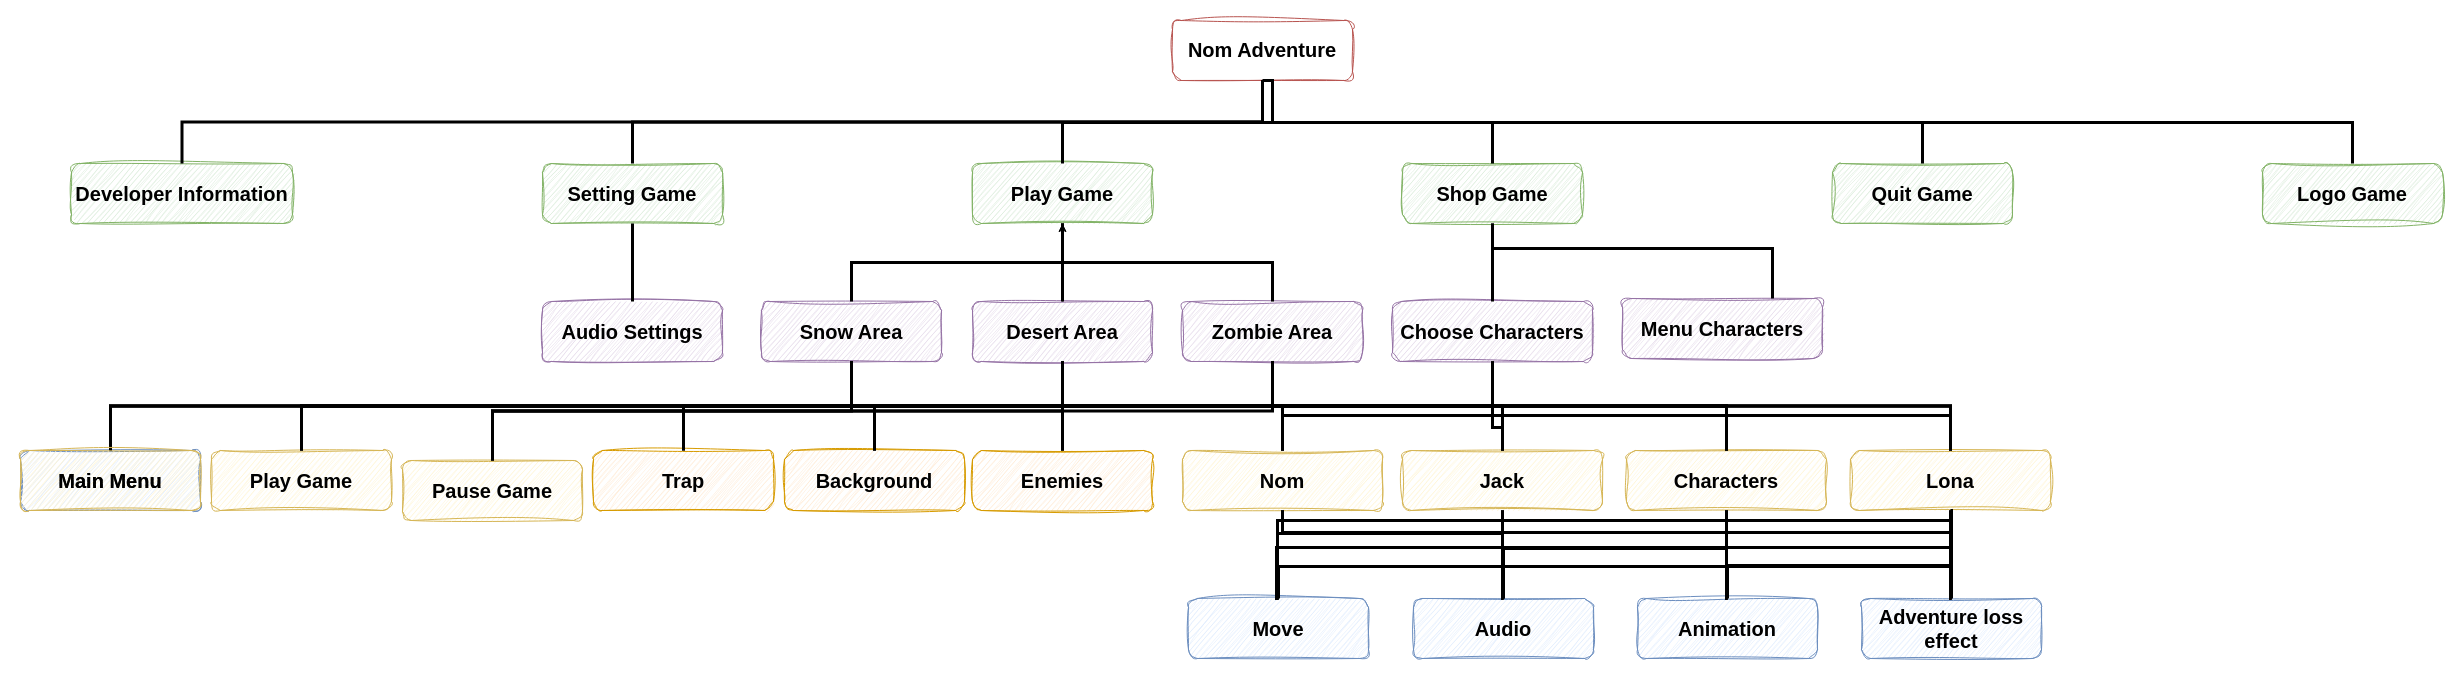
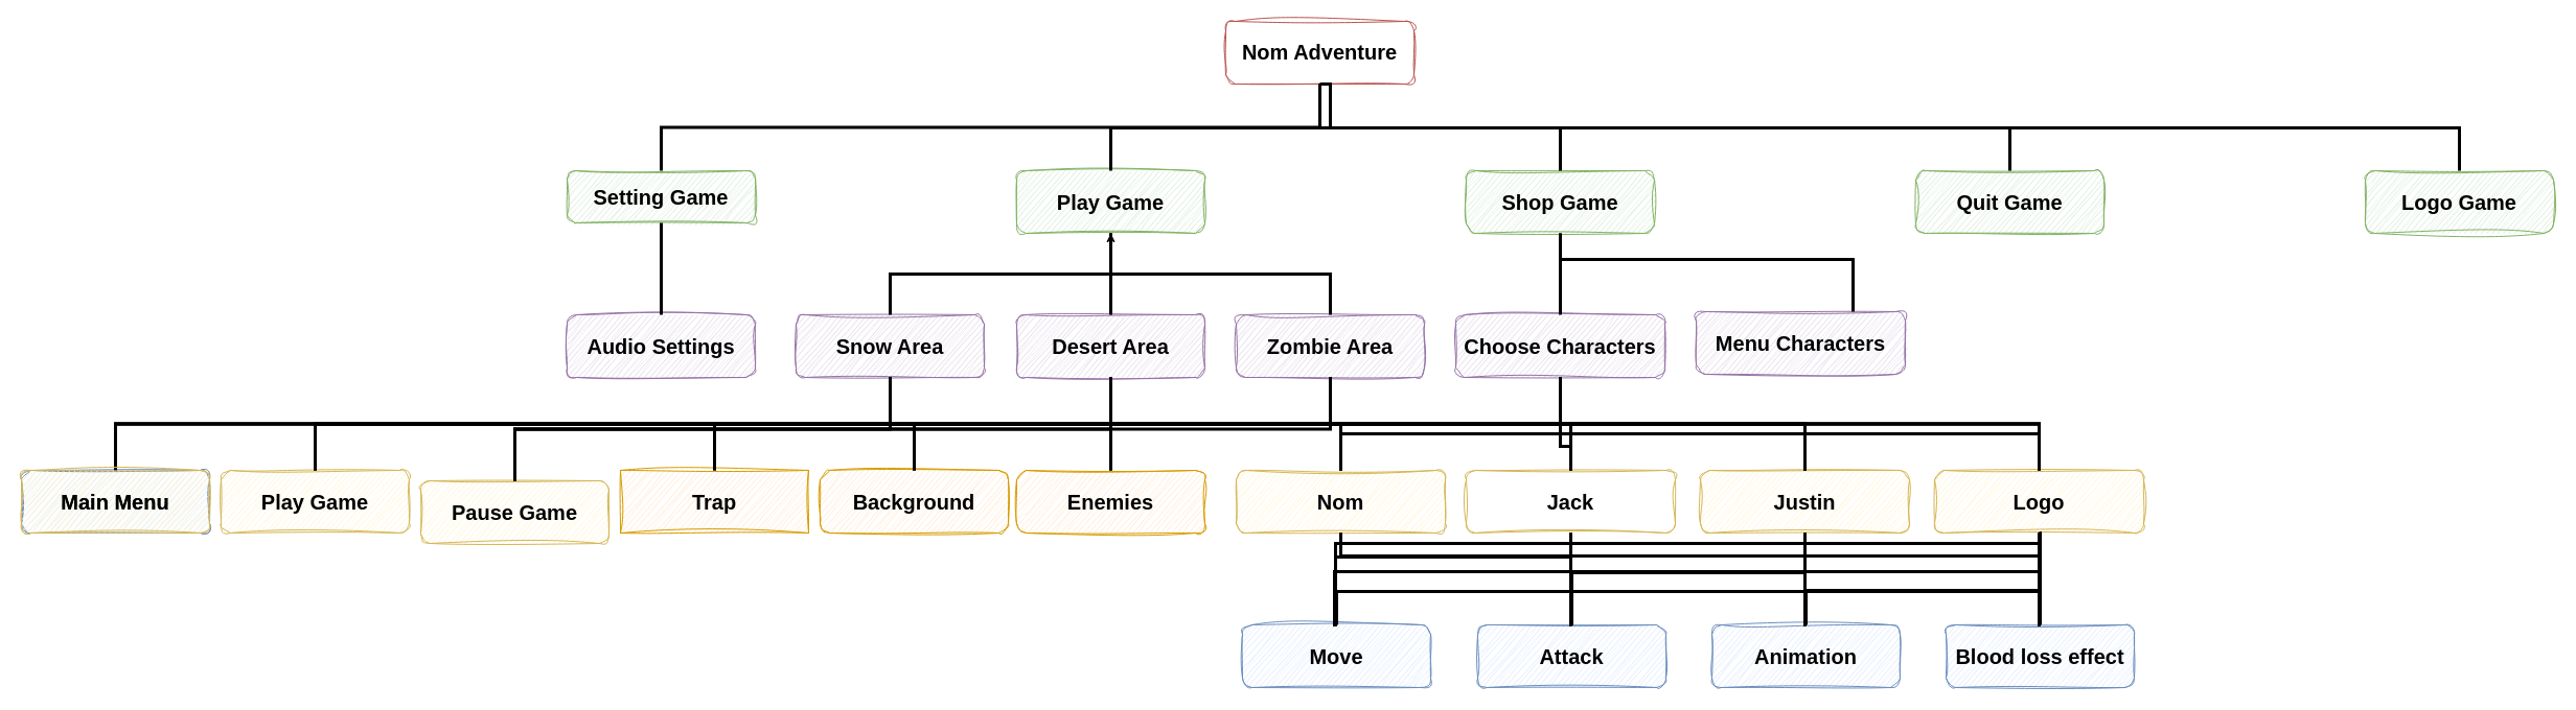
- <mxCell id="28" value="" style="endArrow=none;html=1;rounded=0;strokeWidth=3;entryX=0.5;entryY=1;entryDx=0;entryDy=0;exitX=0.5;exitY=0;exitDx=0;exitDy=0;edgeStyle=orthogonalEdgeStyle;" edge="1" parent="1" source="9" target="2"><mxGeometry width="50" height="50" relative="1" as="geometry"><mxPoint x="550" y="125" as="sourcePoint" /><mxPoint x="600" y="75" as="targetPoint" /></mxGeometry></mxCell>
- <mxCell id="9" value="&lt;b&gt;&lt;font style=&quot;font-size: 20px;&quot;&gt;Developer Information&lt;/font&gt;&lt;/b&gt;" style="rounded=1;whiteSpace=wrap;html=1;fontSize=15;fillColor=#d5e8d4;strokeColor=#82b366;sketch=1;curveFitting=1;jiggle=2;" parent="1" vertex="1"><mxGeometry x="71" y="163" width="221" height="60" as="geometry" /></mxCell>
- <mxCell id="21" value="&lt;b&gt;&lt;font style=&quot;font-size: 20px;&quot;&gt;Setting Game&lt;/font&gt;&lt;/b&gt;" style="rounded=1;whiteSpace=wrap;html=1;fontSize=15;fillColor=#d5e8d4;strokeColor=#82b366;sketch=1;curveFitting=1;jiggle=2;perimeterSpacing=0;" parent="1" vertex="1"><mxGeometry x="542" y="163" width="180" height="60" as="geometry" /></mxCell>
+ <mxCell id="21" value="&lt;b&gt;&lt;font style=&quot;font-size: 20px;&quot;&gt;Setting Game&lt;/font&gt;&lt;/b&gt;" style="rounded=1;whiteSpace=wrap;html=1;fontSize=15;fillColor=#d5e8d4;strokeColor=#82b366;sketch=1;curveFitting=1;jiggle=2;perimeterSpacing=0;" parent="1" vertex="1"><mxGeometry x="542" y="163" width="180" height="50" as="geometry" /></mxCell>
- <mxCell id="13" value="&lt;b&gt;&lt;font style=&quot;font-size: 20px;&quot;&gt;Trap&lt;/font&gt;&lt;/b&gt;" style="rounded=1;whiteSpace=wrap;html=1;fontSize=15;fillColor=#ffe6cc;strokeColor=#d79b00;sketch=1;curveFitting=1;jiggle=2;" parent="1" vertex="1"><mxGeometry x="593" y="450" width="180" height="60" as="geometry" /></mxCell>
+ <mxCell id="13" value="&lt;b&gt;&lt;font style=&quot;font-size: 20px;&quot;&gt;Trap&lt;/font&gt;&lt;/b&gt;" style="whiteSpace=wrap;html=1;fontSize=15;fillColor=#ffe6cc;strokeColor=#d79b00;sketch=1;curveFitting=1;jiggle=2;rounded=0;" parent="1" vertex="1"><mxGeometry x="593" y="450" width="180" height="60" as="geometry" /></mxCell>
- <mxCell id="25" value="&lt;b&gt;&lt;font style=&quot;font-size: 20px;&quot;&gt;Jack&lt;/font&gt;&lt;/b&gt;" style="rounded=1;whiteSpace=wrap;html=1;fontSize=15;fillColor=#fff2cc;strokeColor=#d6b656;sketch=1;curveFitting=1;jiggle=2;" parent="1" vertex="1"><mxGeometry x="1402" y="450" width="200" height="60" as="geometry" /></mxCell>
+ <mxCell id="25" value="&lt;b&gt;&lt;font style=&quot;font-size: 20px;&quot;&gt;Jack&lt;/font&gt;&lt;/b&gt;" style="rounded=1;whiteSpace=wrap;html=1;fontSize=15;fillColor=#ffffff;strokeColor=#d6b656;sketch=1;curveFitting=1;jiggle=2;" parent="1" vertex="1"><mxGeometry x="1402" y="450" width="200" height="60" as="geometry" /></mxCell>
- <mxCell id="26" value="&lt;b&gt;&lt;font style=&quot;font-size: 20px;&quot;&gt;Characters&lt;/font&gt;&lt;/b&gt;" style="rounded=1;whiteSpace=wrap;html=1;fontSize=15;fillColor=#fff2cc;strokeColor=#d6b656;sketch=1;curveFitting=1;jiggle=2;" parent="1" vertex="1"><mxGeometry x="1626" y="450" width="200" height="60" as="geometry" /></mxCell>
+ <mxCell id="26" value="&lt;b&gt;&lt;font style=&quot;font-size: 20px;&quot;&gt;Justin&lt;/font&gt;&lt;/b&gt;" style="rounded=1;whiteSpace=wrap;html=1;fontSize=15;fillColor=#fff2cc;strokeColor=#d6b656;sketch=1;curveFitting=1;jiggle=2;" parent="1" vertex="1"><mxGeometry x="1626" y="450" width="200" height="60" as="geometry" /></mxCell>
- <mxCell id="27" value="&lt;b&gt;&lt;font style=&quot;font-size: 20px;&quot;&gt;Lona&lt;/font&gt;&lt;/b&gt;" style="rounded=1;whiteSpace=wrap;html=1;fontSize=15;fillColor=#fff2cc;strokeColor=#d6b656;sketch=1;curveFitting=1;jiggle=2;" parent="1" vertex="1"><mxGeometry x="1850" y="450" width="200" height="60" as="geometry" /></mxCell>
+ <mxCell id="27" value="&lt;b&gt;&lt;font style=&quot;font-size: 20px;&quot;&gt;Logo&lt;/font&gt;&lt;/b&gt;" style="rounded=1;whiteSpace=wrap;html=1;fontSize=15;fillColor=#fff2cc;strokeColor=#d6b656;sketch=1;curveFitting=1;jiggle=2;" parent="1" vertex="1"><mxGeometry x="1850" y="450" width="200" height="60" as="geometry" /></mxCell>
- <mxCell id="17" value="&lt;b&gt;&lt;font style=&quot;font-size: 20px;&quot;&gt;Audio&lt;/font&gt;&lt;/b&gt;" style="rounded=1;whiteSpace=wrap;html=1;fontSize=15;fillColor=#dae8fc;strokeColor=#6c8ebf;sketch=1;curveFitting=1;jiggle=2;" parent="1" vertex="1"><mxGeometry x="1413" y="598" width="180" height="60" as="geometry" /></mxCell>
+ <mxCell id="17" value="&lt;b&gt;&lt;font style=&quot;font-size: 20px;&quot;&gt;Attack&lt;/font&gt;&lt;/b&gt;" style="rounded=1;whiteSpace=wrap;html=1;fontSize=15;fillColor=#dae8fc;strokeColor=#6c8ebf;sketch=1;curveFitting=1;jiggle=2;" parent="1" vertex="1"><mxGeometry x="1413" y="598" width="180" height="60" as="geometry" /></mxCell>
- <mxCell id="16" value="&lt;b&gt;&lt;font style=&quot;font-size: 20px;&quot;&gt;Adventure loss effect&lt;/font&gt;&lt;/b&gt;" style="rounded=1;whiteSpace=wrap;html=1;fontSize=15;fillColor=#dae8fc;strokeColor=#6c8ebf;sketch=1;curveFitting=1;jiggle=2;" parent="1" vertex="1"><mxGeometry x="1861" y="598" width="180" height="60" as="geometry" /></mxCell>
+ <mxCell id="16" value="&lt;b&gt;&lt;font style=&quot;font-size: 20px;&quot;&gt;Blood loss effect&lt;/font&gt;&lt;/b&gt;" style="rounded=1;whiteSpace=wrap;html=1;fontSize=15;fillColor=#dae8fc;strokeColor=#6c8ebf;sketch=1;curveFitting=1;jiggle=2;" parent="1" vertex="1"><mxGeometry x="1861" y="598" width="180" height="60" as="geometry" /></mxCell>
